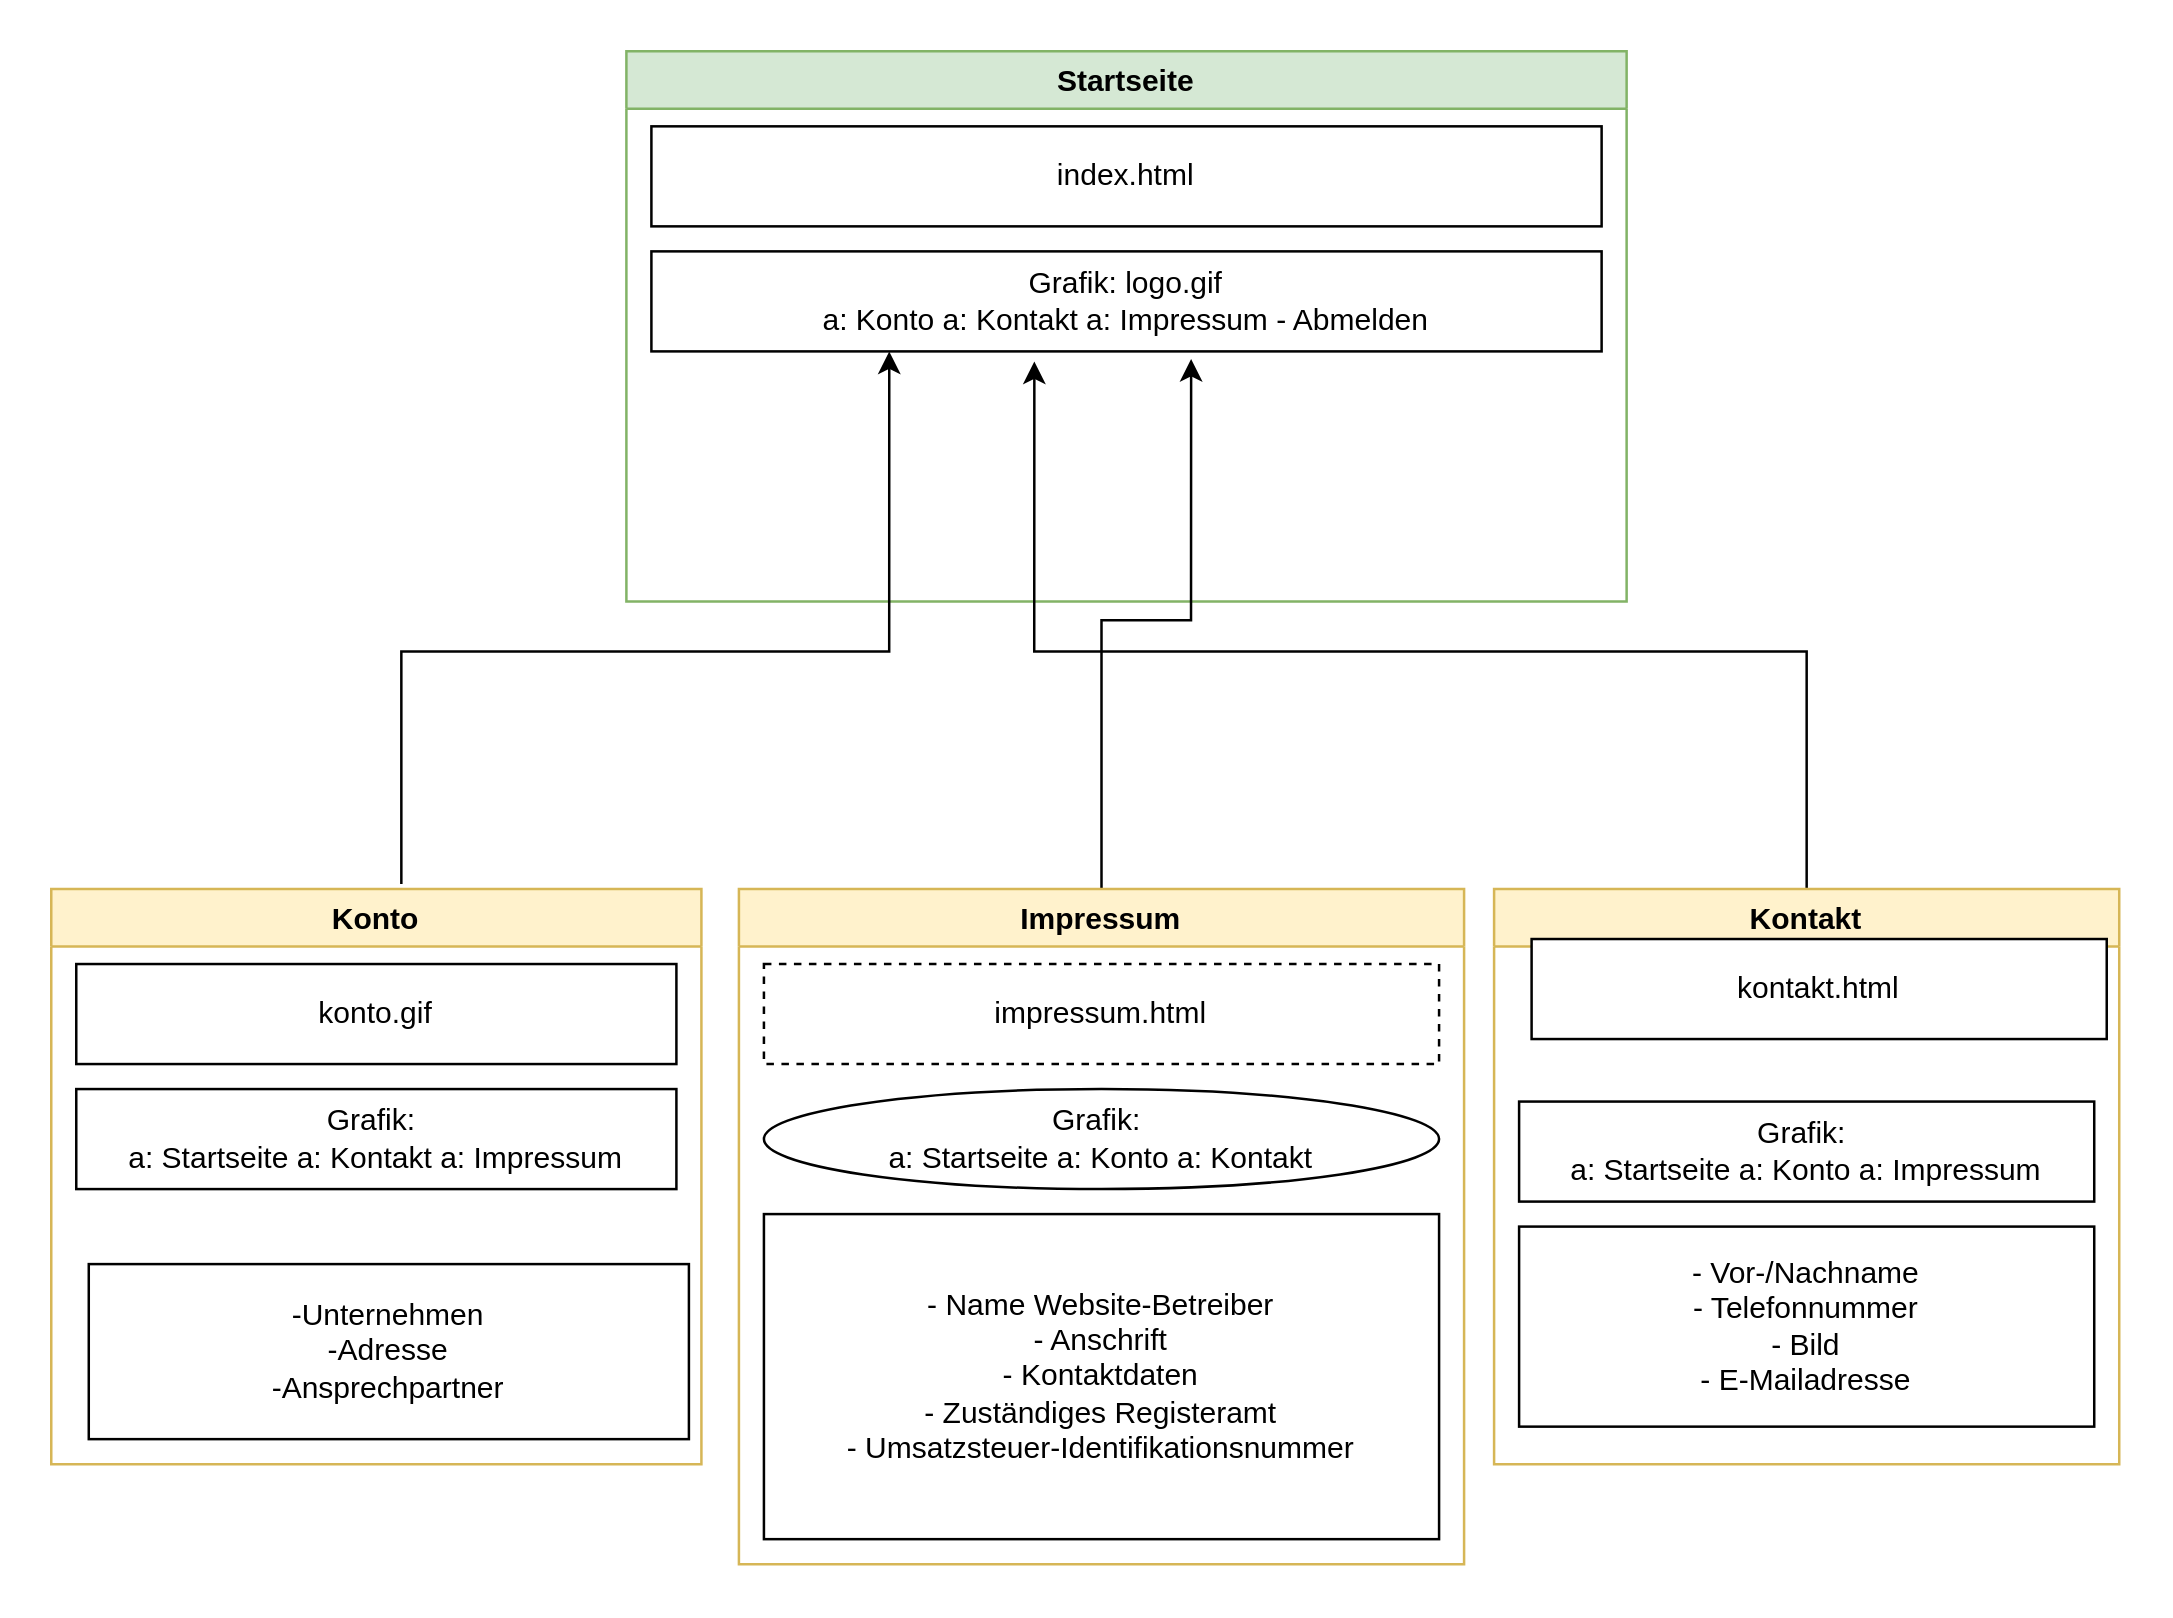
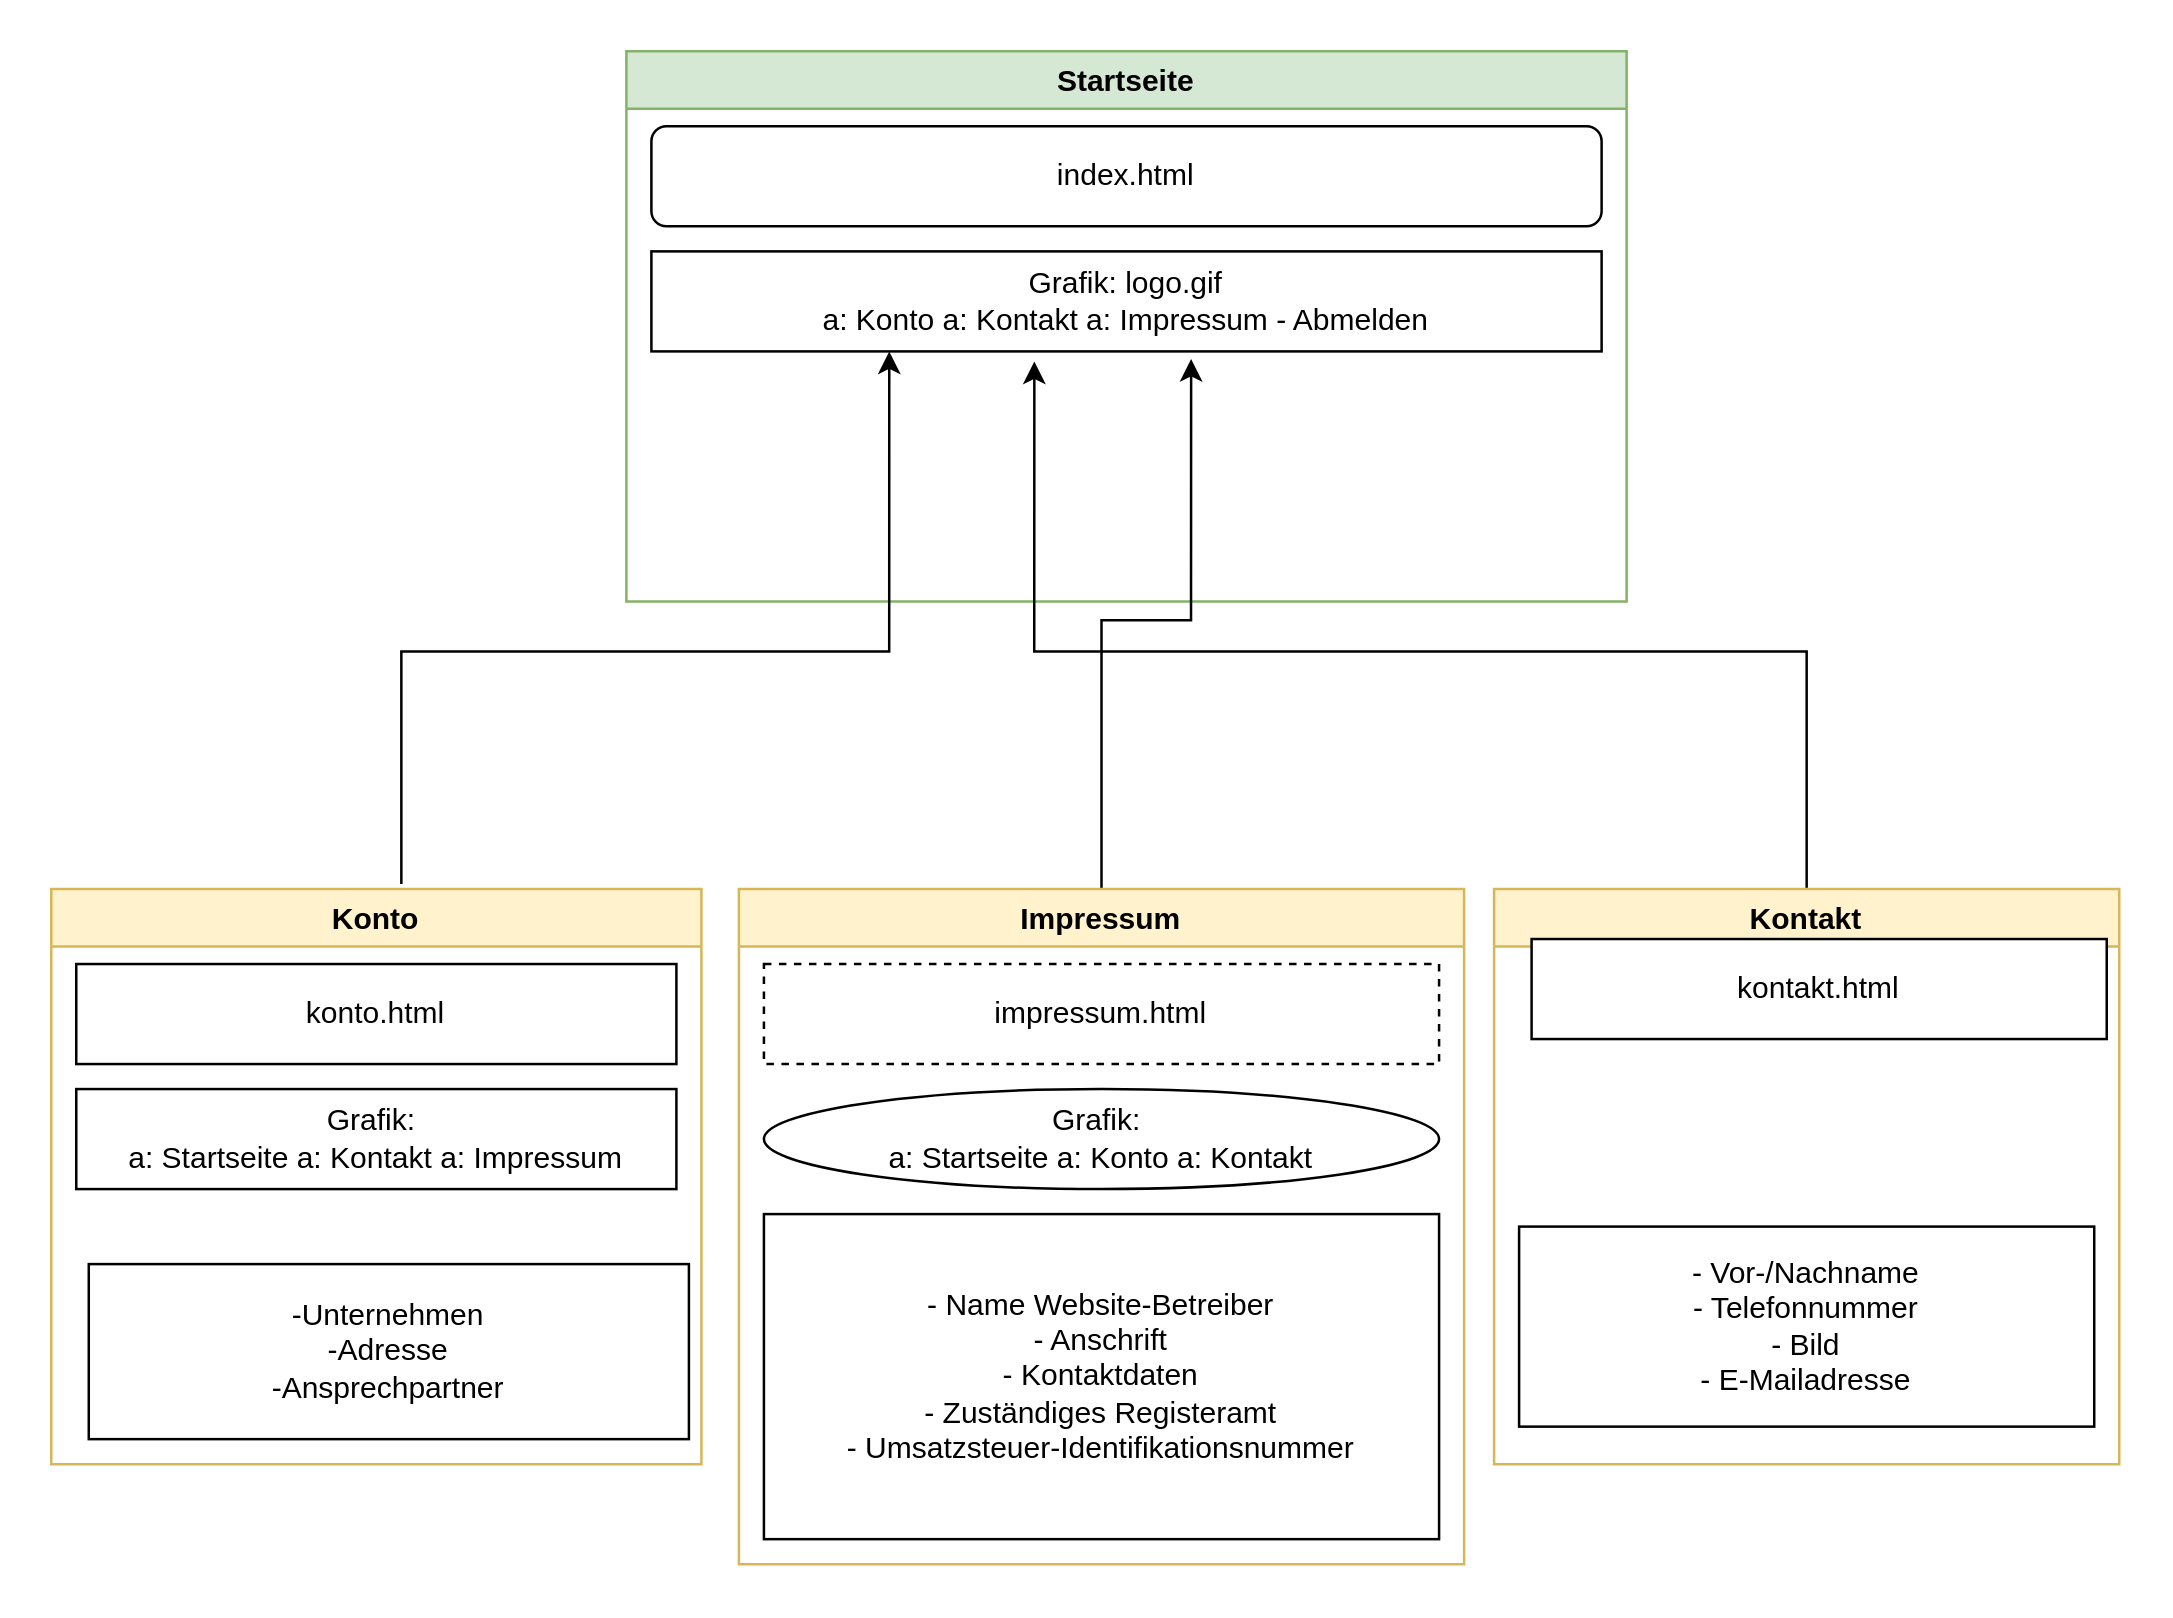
- <mxCell id="3" value="index.html" style="whiteSpace=wrap;html=1;" vertex="1" parent="2"><mxGeometry x="10" y="30" width="380" height="40" as="geometry" /></mxCell>
+ <mxCell id="3" value="index.html" style="whiteSpace=wrap;html=1;rounded=1;" vertex="1" parent="2"><mxGeometry x="10" y="30" width="380" height="40" as="geometry" /></mxCell>
- <mxCell id="7" value="konto.gif" style="whiteSpace=wrap;html=1;" vertex="1" parent="6"><mxGeometry x="10" y="30" width="240" height="40" as="geometry" /></mxCell>
+ <mxCell id="7" value="konto.html" style="whiteSpace=wrap;html=1;" vertex="1" parent="6"><mxGeometry x="10" y="30" width="240" height="40" as="geometry" /></mxCell>
- <mxCell id="13" value="Grafik:&amp;nbsp;&lt;br&gt;a: Startseite a: Konto a: Impressum" style="whiteSpace=wrap;html=1;" vertex="1" parent="11"><mxGeometry x="10" y="85" width="230" height="40" as="geometry" /></mxCell>
